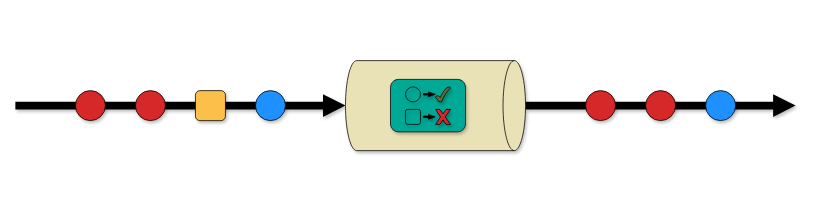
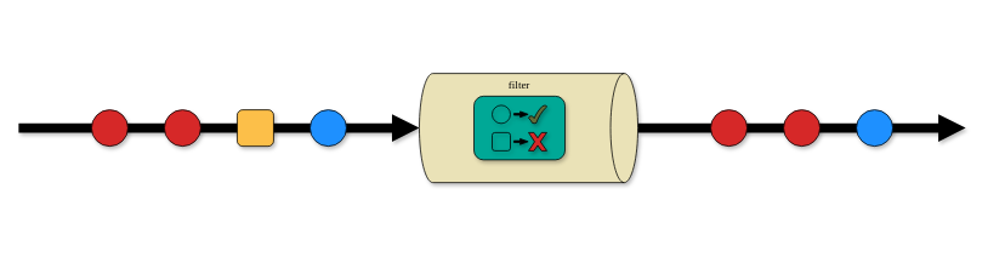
+ <mxCell id="19" value="filter" style="text;html=1;align=center;verticalAlign=middle;whiteSpace=wrap;rounded=0;fontFamily=Fira Mono;fontColor=#000000;shadow=1;" parent="1" vertex="1"><mxGeometry x="520" y="80" width="100" height="25" as="geometry" /></mxCell>
